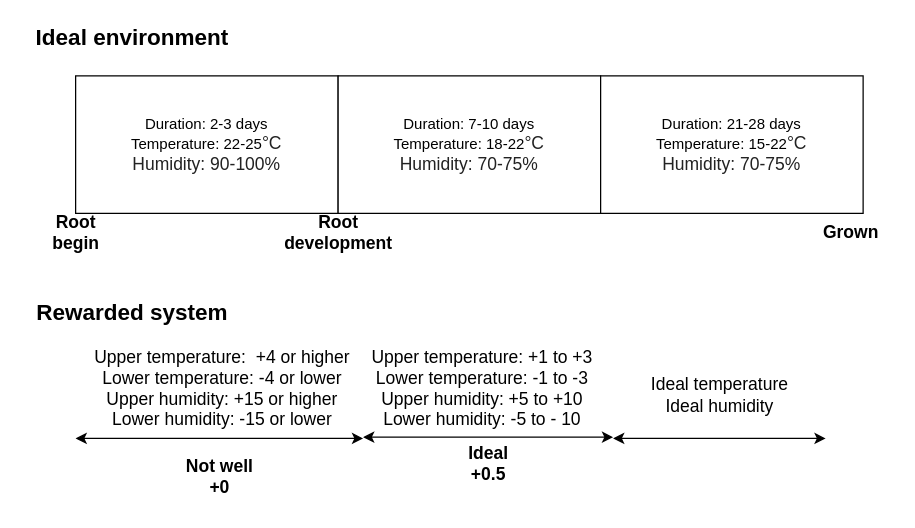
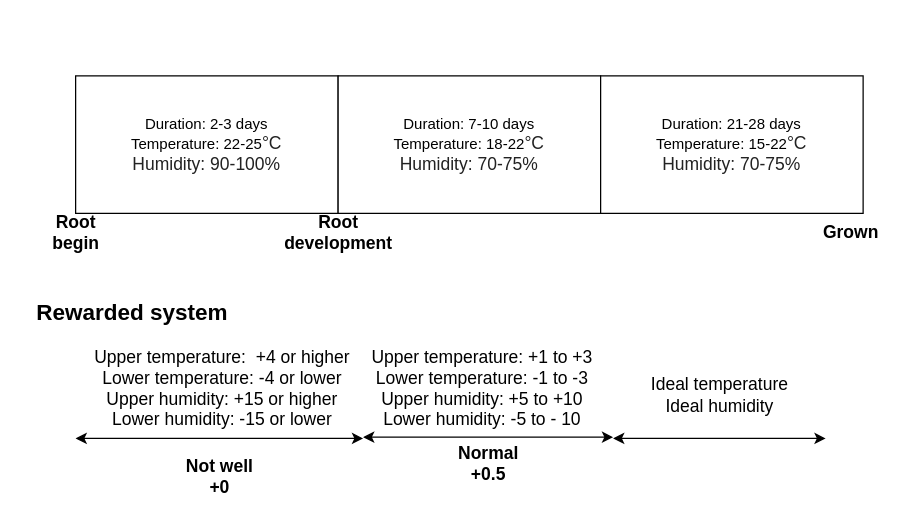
- <mxCell id="8" value="&lt;font style=&quot;font-size: 18px&quot;&gt;&lt;b&gt;Ideal environment&lt;/b&gt;&lt;/font&gt;" style="text;html=1;align=center;verticalAlign=middle;resizable=0;points=[];autosize=1;" vertex="1" parent="1"><mxGeometry x="20" y="20" width="170" height="20" as="geometry" /></mxCell>
- <mxCell id="13" value="&lt;font style=&quot;font-size: 14px&quot;&gt;&lt;b&gt;Ideal&lt;br&gt;+0.5&lt;br&gt;&lt;/b&gt;&lt;/font&gt;" style="text;html=1;align=center;verticalAlign=middle;resizable=0;points=[];autosize=1;" vertex="1" parent="1"><mxGeometry x="360" y="350" width="60" height="40" as="geometry" /></mxCell>
+ <mxCell id="13" value="&lt;font style=&quot;font-size: 14px&quot;&gt;&lt;b&gt;Normal&lt;br&gt;+0.5&lt;br&gt;&lt;/b&gt;&lt;/font&gt;" style="text;html=1;align=center;verticalAlign=middle;resizable=0;points=[];autosize=1;" vertex="1" parent="1"><mxGeometry x="360" y="350" width="60" height="40" as="geometry" /></mxCell>
